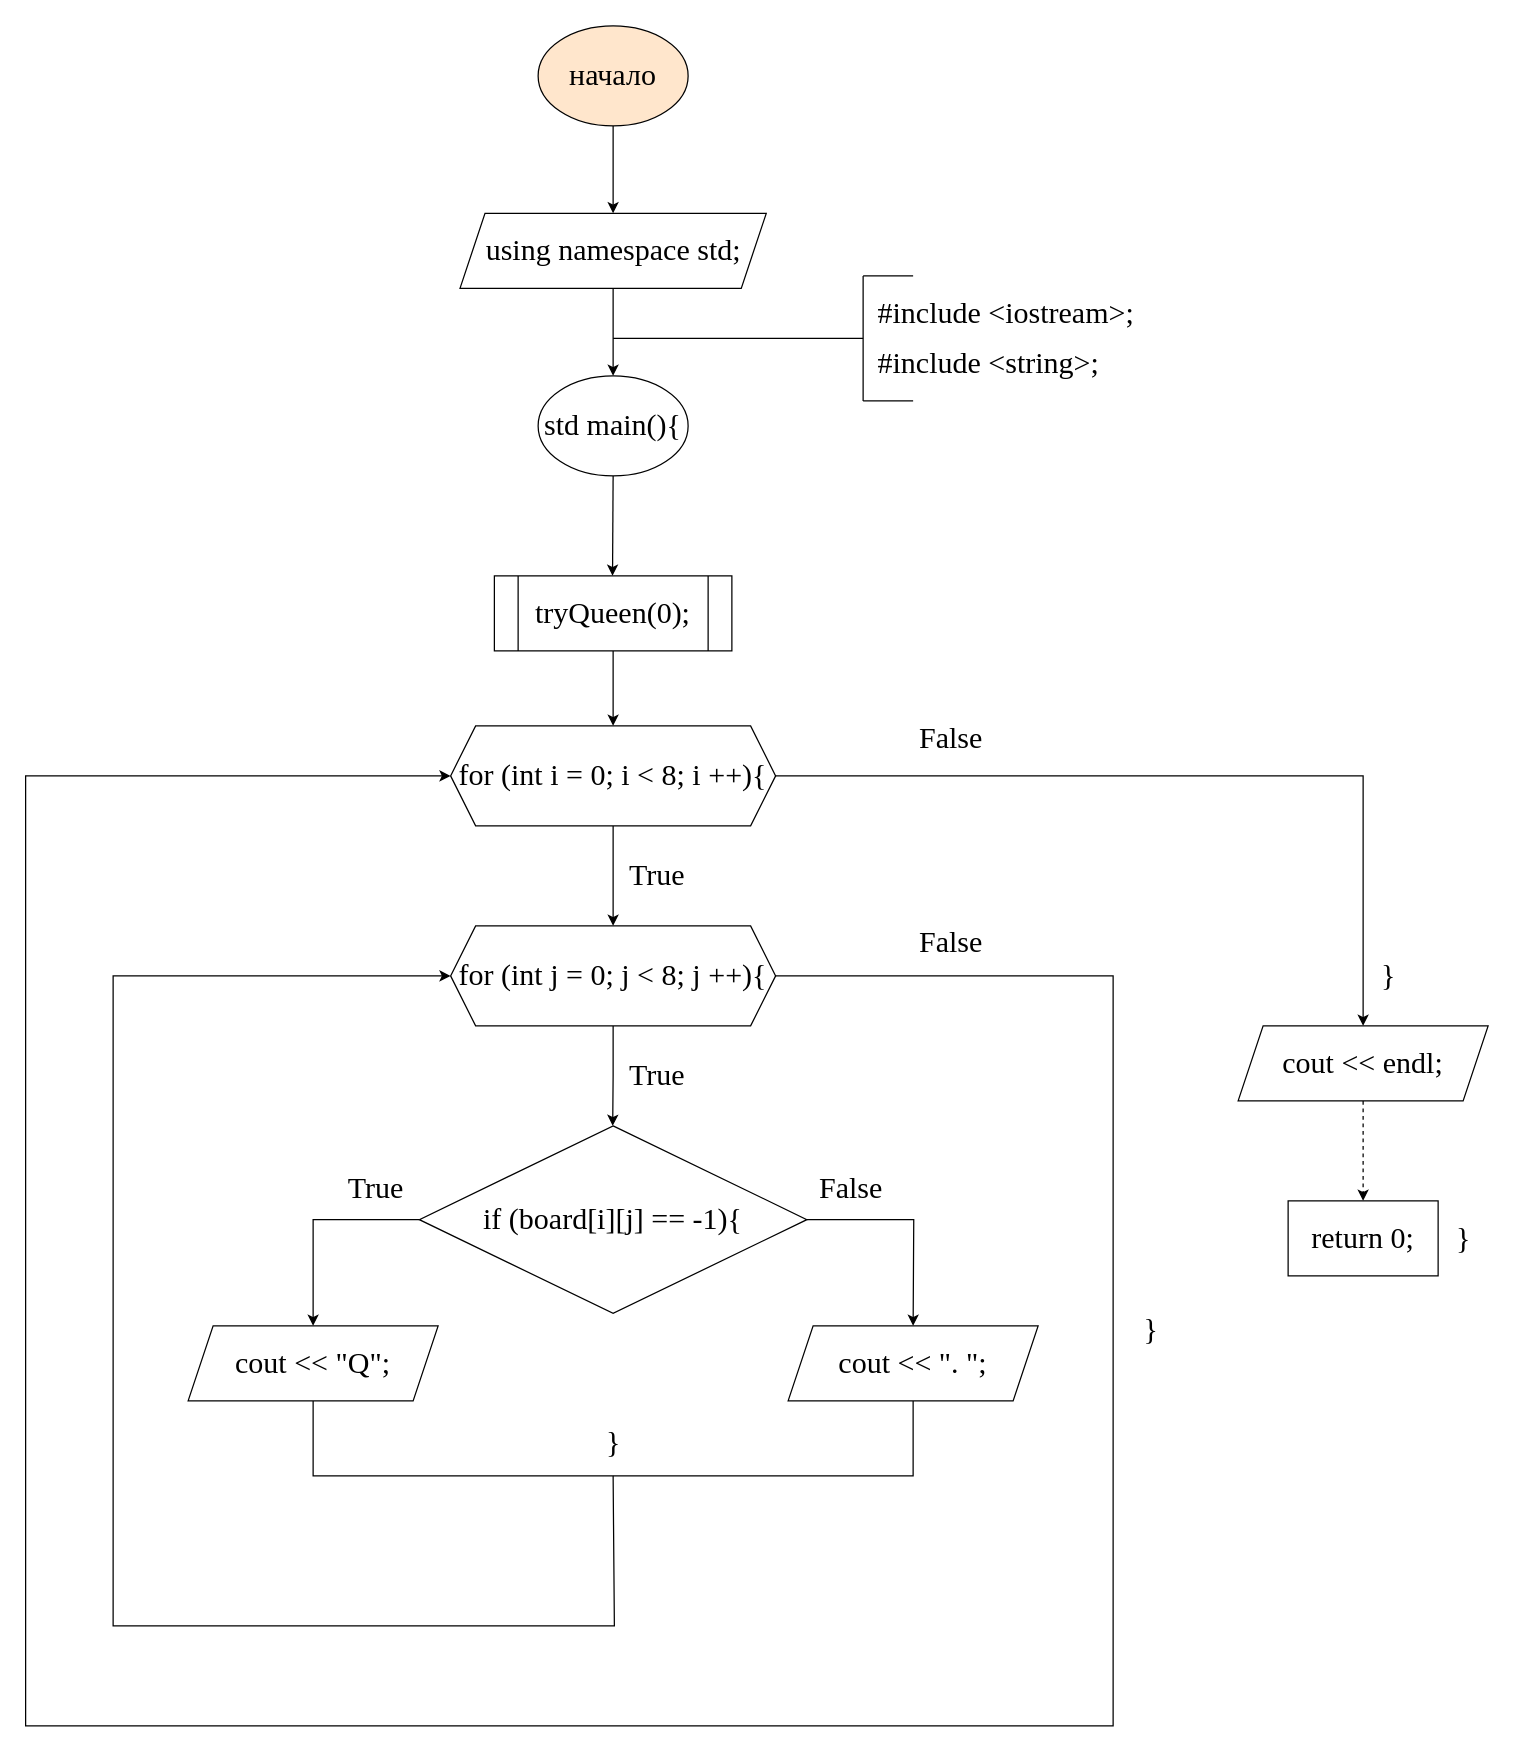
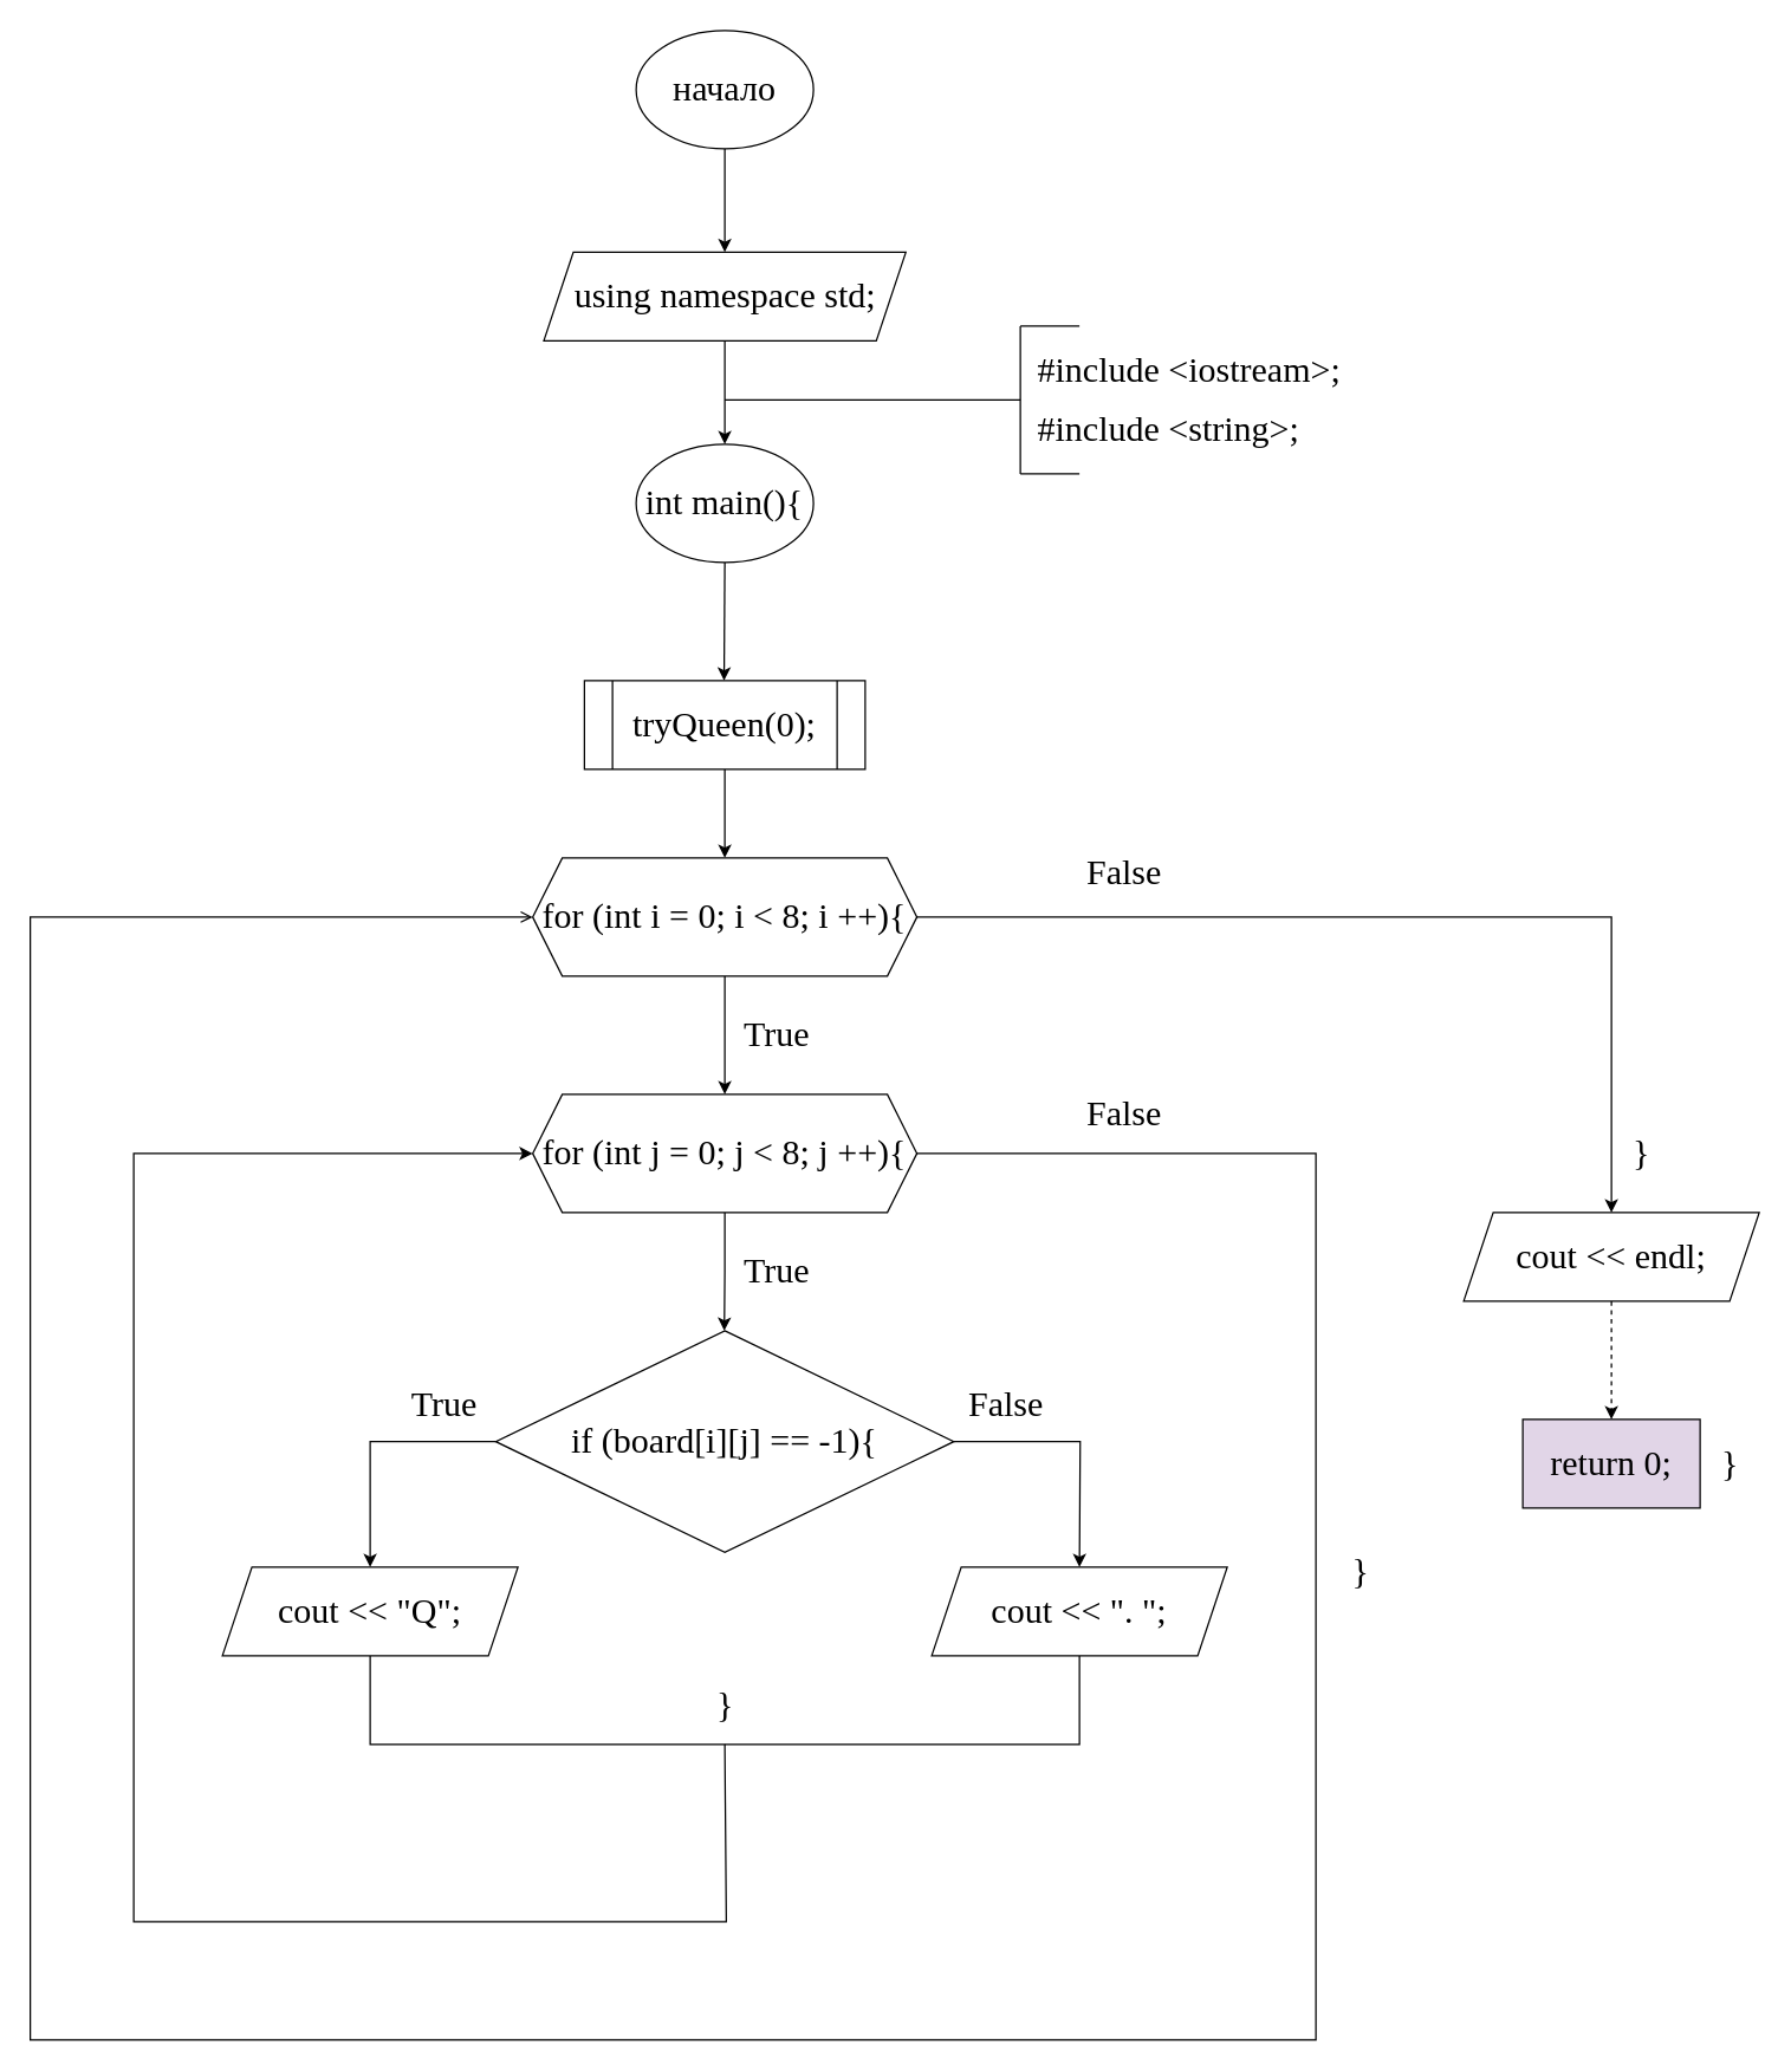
- <mxCell id="3" value="начало" style="ellipse;whiteSpace=wrap;html=1;fontFamily=Times New Roman;fontSize=24;fillColor=#ffe6cc;" vertex="1" parent="1"><mxGeometry x="430" y="20" width="120" height="80" as="geometry" /></mxCell>
+ <mxCell id="3" value="начало" style="ellipse;whiteSpace=wrap;html=1;fontFamily=Times New Roman;fontSize=24;" vertex="1" parent="1"><mxGeometry x="430" y="20" width="120" height="80" as="geometry" /></mxCell>
- <mxCell id="7" value="std main(){" style="ellipse;whiteSpace=wrap;html=1;strokeColor=default;align=center;verticalAlign=middle;fontFamily=Times New Roman;fontSize=24;fontColor=default;fillColor=default;" vertex="1" parent="1"><mxGeometry x="430" y="300" width="120" height="80" as="geometry" /></mxCell>
+ <mxCell id="7" value="int main(){" style="ellipse;whiteSpace=wrap;html=1;strokeColor=default;align=center;verticalAlign=middle;fontFamily=Times New Roman;fontSize=24;fontColor=default;fillColor=default;" vertex="1" parent="1"><mxGeometry x="430" y="300" width="120" height="80" as="geometry" /></mxCell>
- <mxCell id="21" style="edgeStyle=orthogonalEdgeStyle;rounded=0;orthogonalLoop=1;jettySize=auto;html=1;exitX=1;exitY=0.5;exitDx=0;exitDy=0;entryX=0;entryY=0.5;entryDx=0;entryDy=0;fontFamily=Times New Roman;fontSize=24;fontColor=default;" edge="1" parent="1" source="22" target="18"><mxGeometry relative="1" as="geometry"><Array as="points"><mxPoint x="890" y="780" /><mxPoint x="890" y="1380" /><mxPoint x="20" y="1380" /><mxPoint x="20" y="620" /></Array></mxGeometry></mxCell>
+ <mxCell id="21" style="edgeStyle=orthogonalEdgeStyle;rounded=0;orthogonalLoop=1;jettySize=auto;html=1;exitX=1;exitY=0.5;exitDx=0;exitDy=0;entryX=0;entryY=0.5;entryDx=0;entryDy=0;fontFamily=Times New Roman;fontSize=24;fontColor=default;endArrow=open;" edge="1" parent="1" source="22" target="18"><mxGeometry relative="1" as="geometry"><Array as="points"><mxPoint x="890" y="780" /><mxPoint x="890" y="1380" /><mxPoint x="20" y="1380" /><mxPoint x="20" y="620" /></Array></mxGeometry></mxCell>
- <mxCell id="40" value="return 0;" style="whiteSpace=wrap;html=1;fontSize=24;fontFamily=Times New Roman;" vertex="1" parent="1"><mxGeometry x="1030" y="960" width="120" height="60" as="geometry" /></mxCell>
+ <mxCell id="40" value="return 0;" style="whiteSpace=wrap;html=1;fontSize=24;fontFamily=Times New Roman;fillColor=#e1d5e7;" vertex="1" parent="1"><mxGeometry x="1030" y="960" width="120" height="60" as="geometry" /></mxCell>
